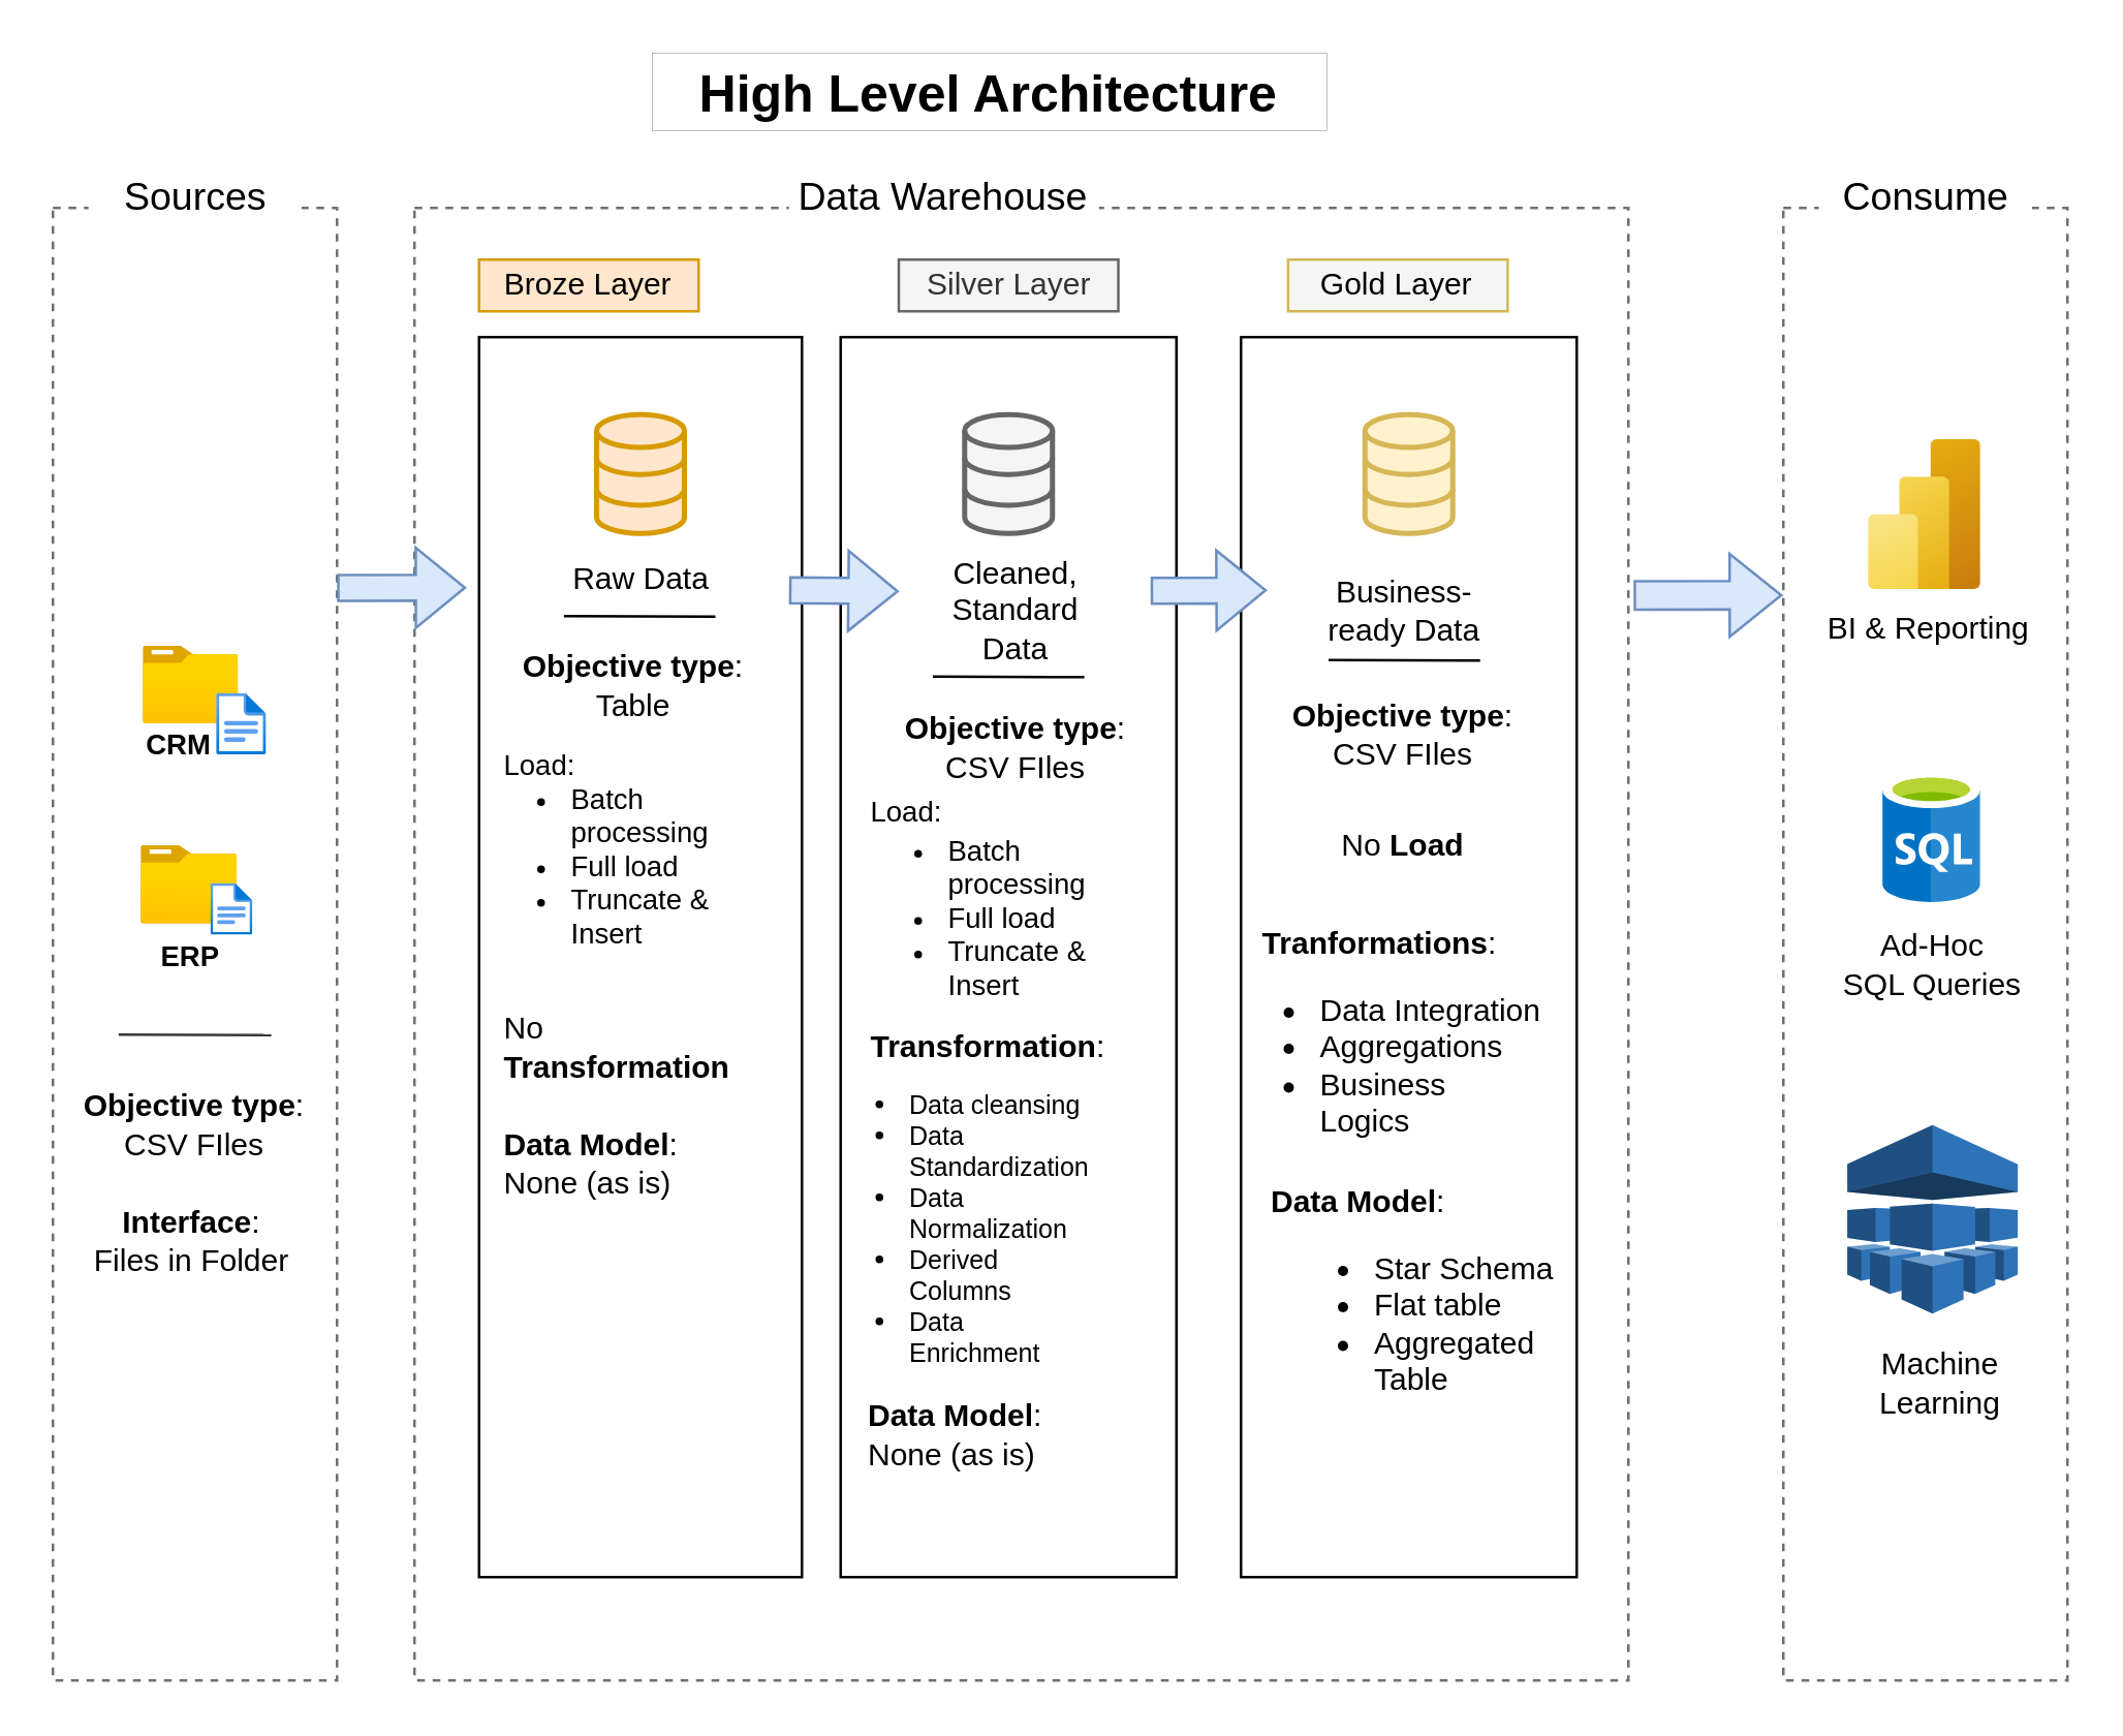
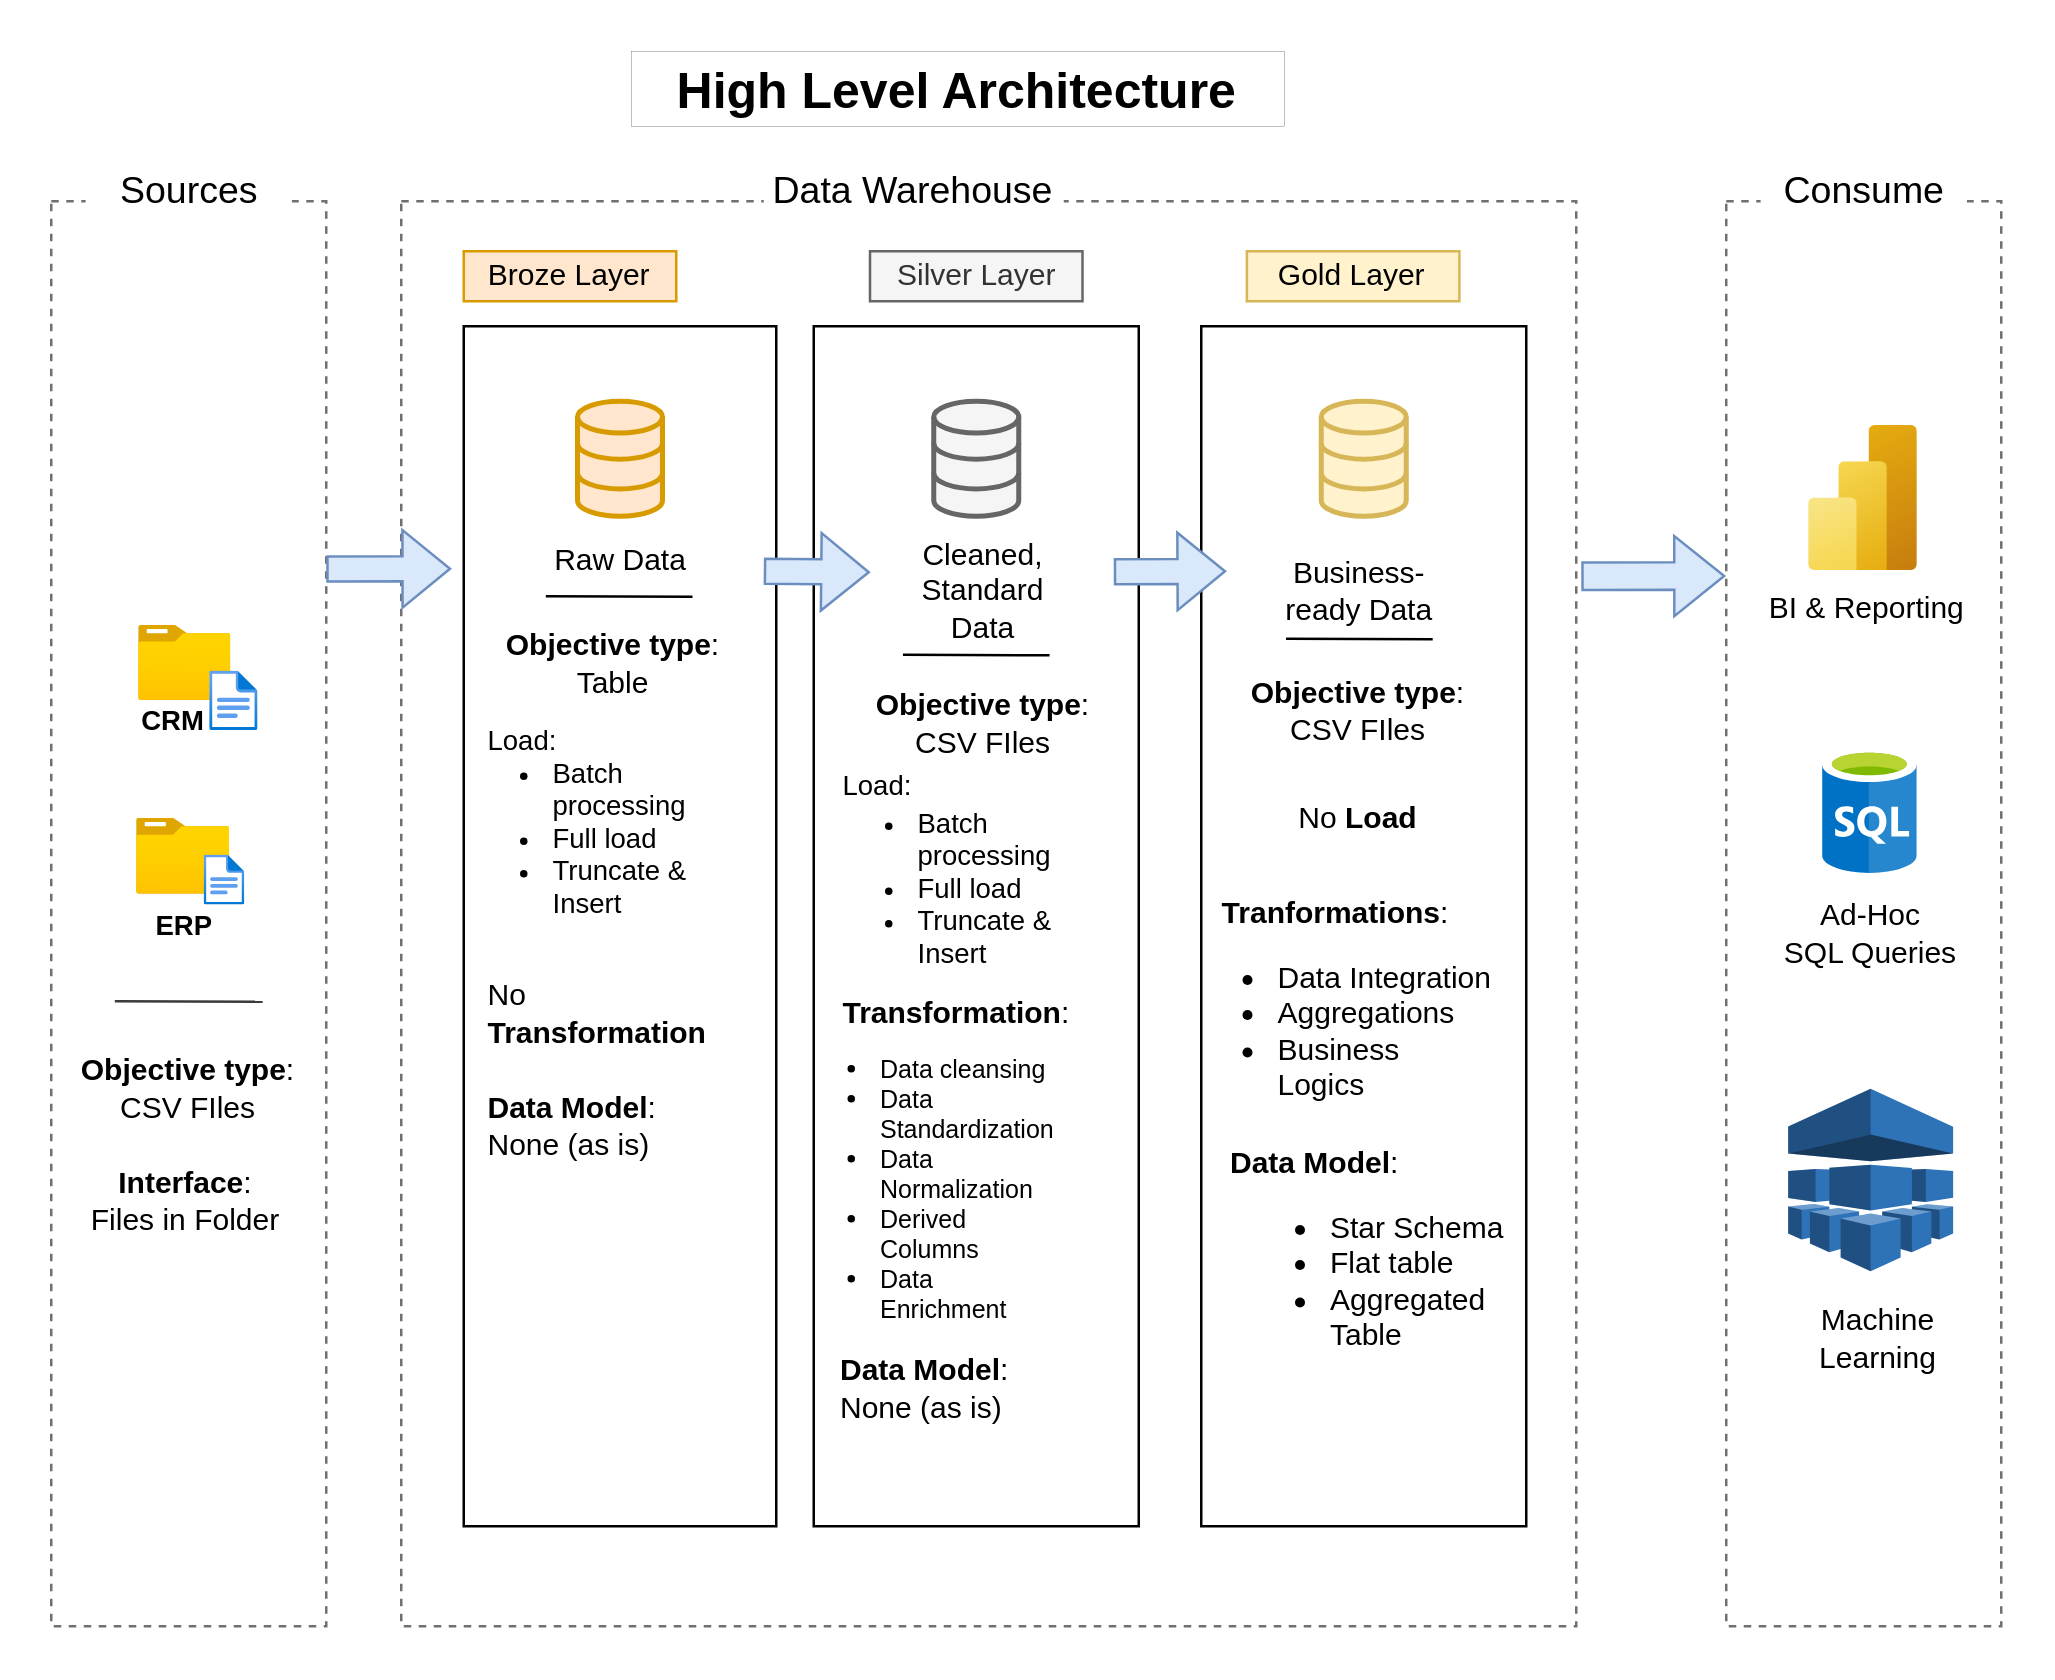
- <mxCell id="12" value="Gold Layer" style="rounded=0;whiteSpace=wrap;html=1;fillColor=#f5f5f5;strokeColor=#d6b656;" parent="1" vertex="1"><mxGeometry x="498.25" y="100" width="85" height="20" as="geometry" /></mxCell>
+ <mxCell id="12" value="Gold Layer" style="rounded=0;whiteSpace=wrap;html=1;fillColor=#fff2cc;strokeColor=#d6b656;" parent="1" vertex="1"><mxGeometry x="498.25" y="100" width="85" height="20" as="geometry" /></mxCell>
